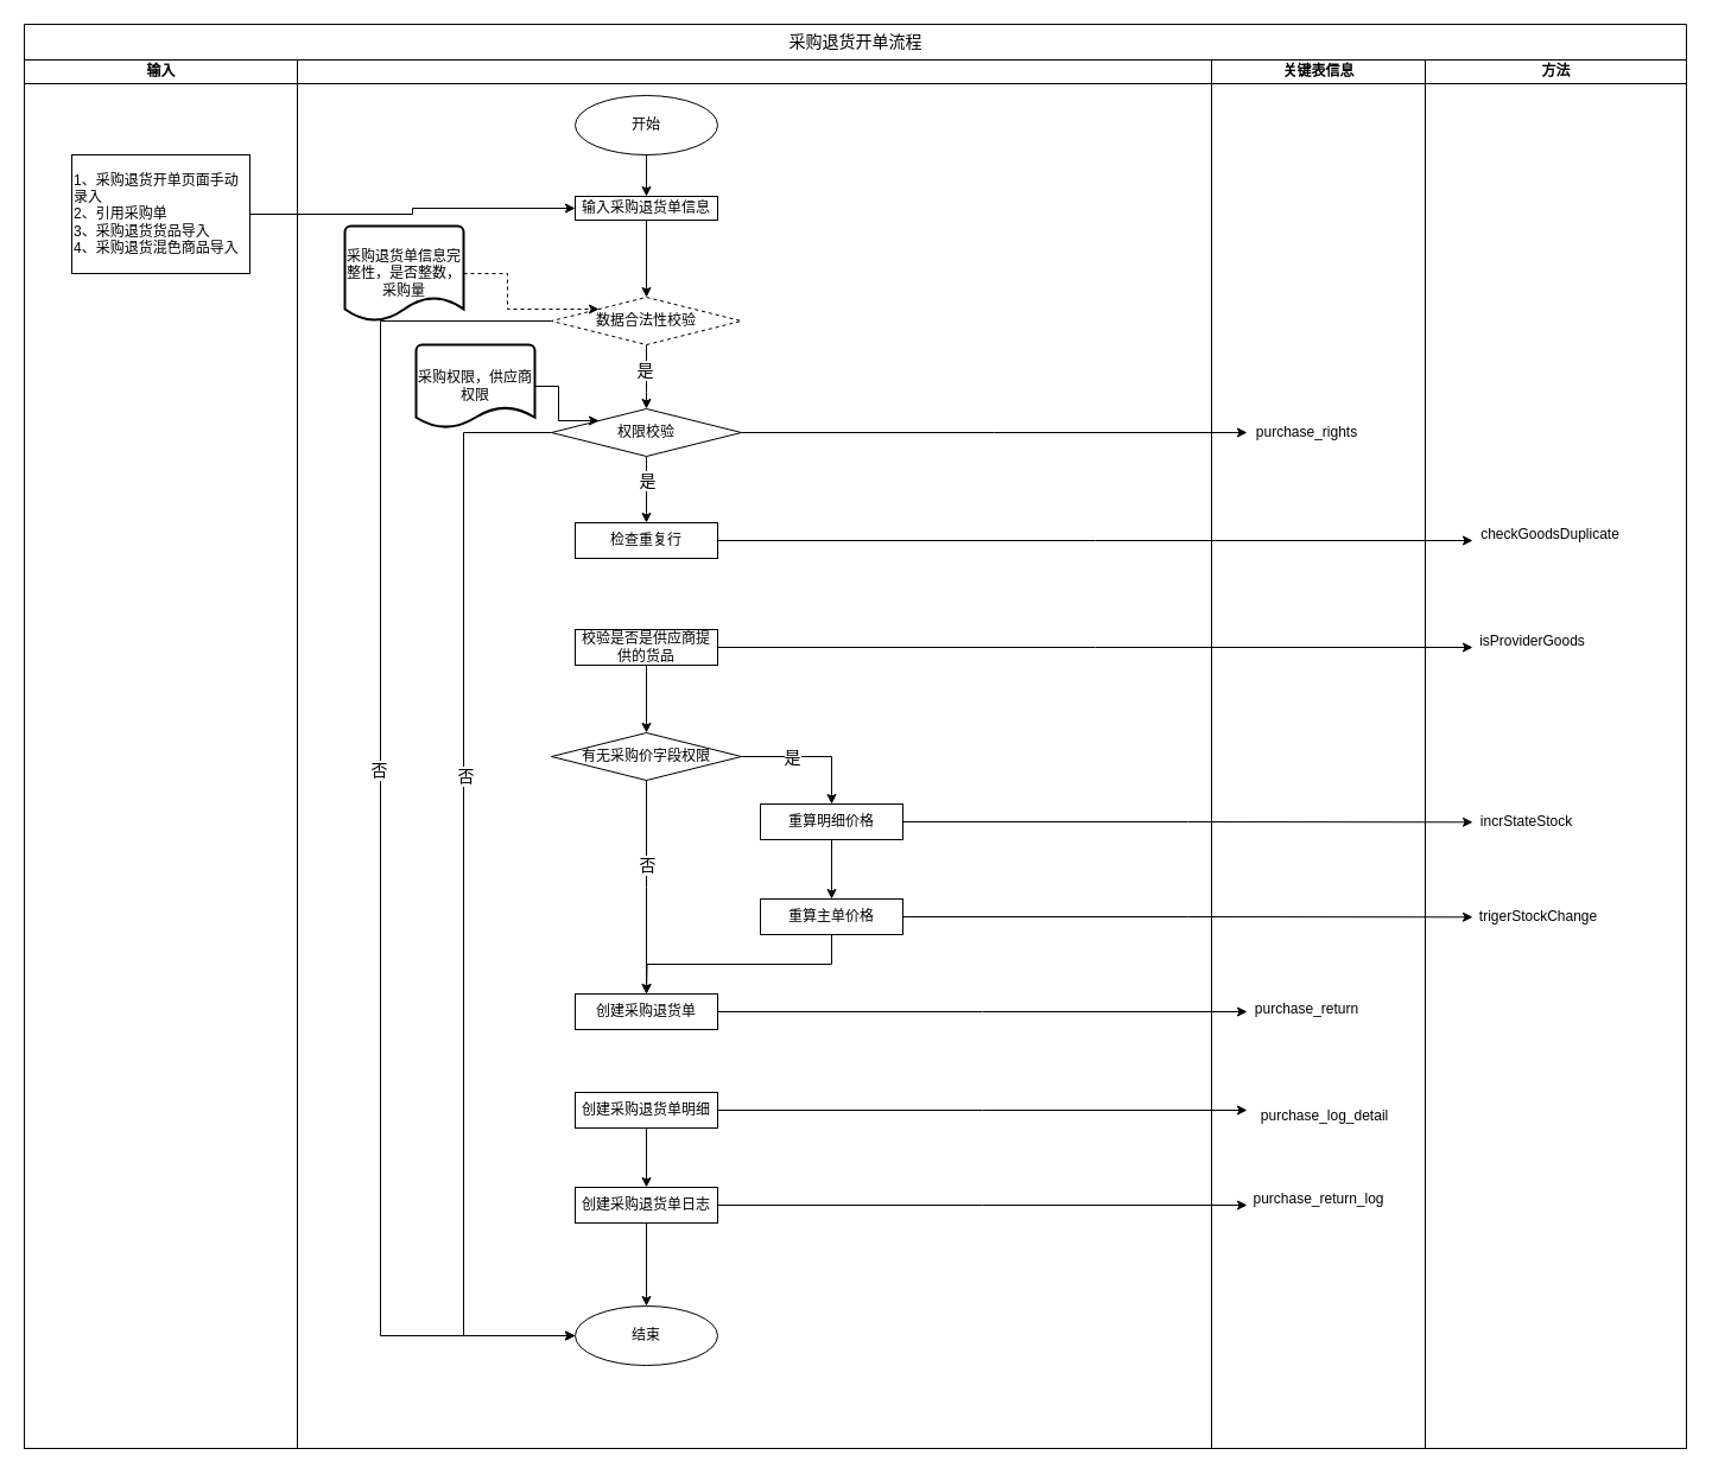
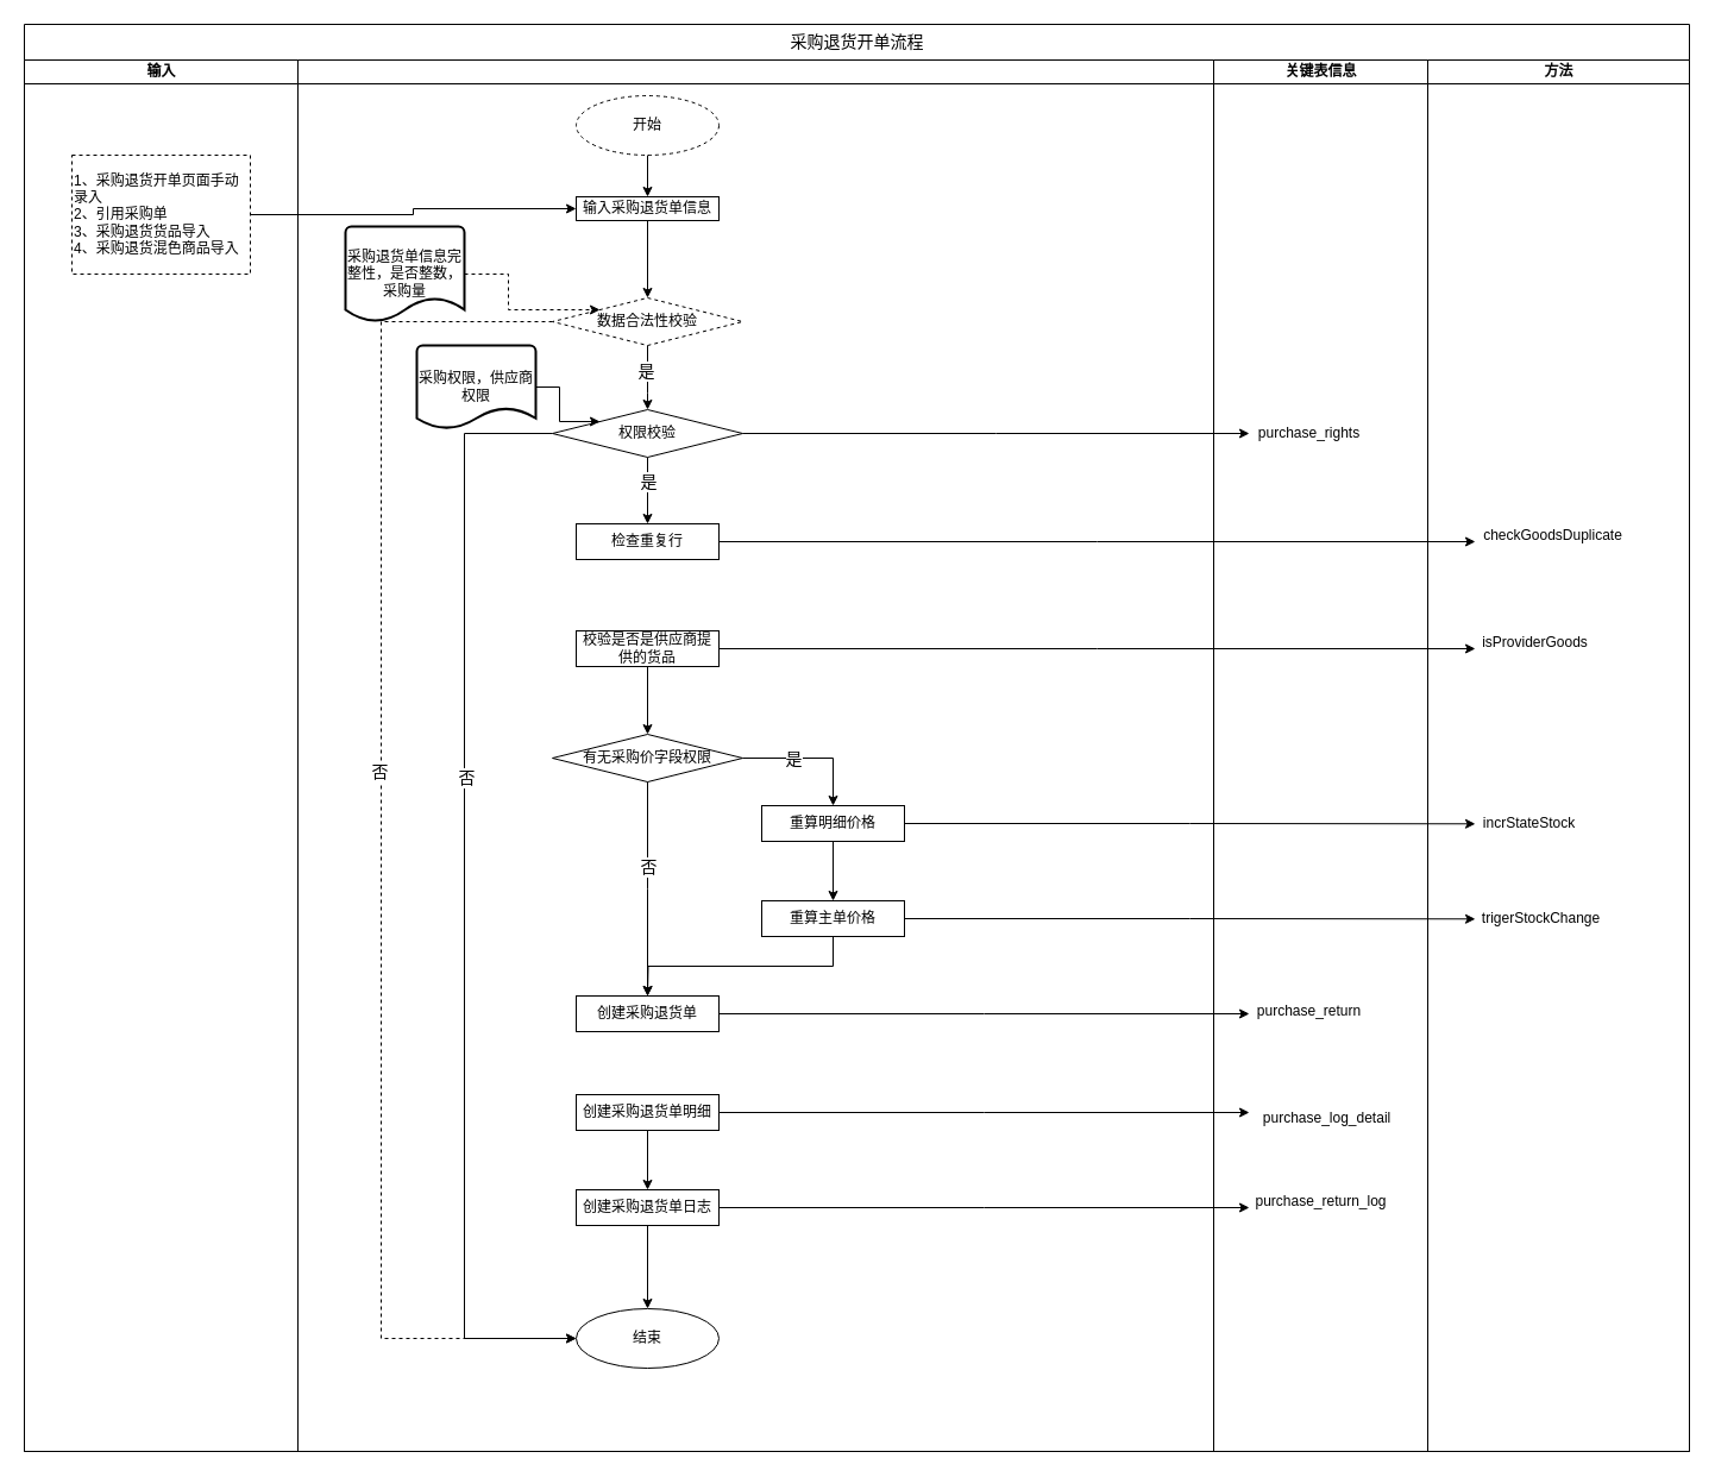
- <mxCell id="6" value="开始" style="ellipse;whiteSpace=wrap;html=1;" parent="5" vertex="1"><mxGeometry x="234" y="30" width="120" height="50" as="geometry" /></mxCell>
+ <mxCell id="6" value="开始" style="ellipse;whiteSpace=wrap;html=1;dashed=1;" parent="5" vertex="1"><mxGeometry x="234" y="30" width="120" height="50" as="geometry" /></mxCell>
- <mxCell id="4" value="1、采购退货开单页面手动录入&lt;br&gt;2、引用采购单&lt;br&gt;3、采购退货货品导入&lt;br&gt;4、采购退货混色商品导入" style="rounded=0;whiteSpace=wrap;html=1;align=left;" parent="3" vertex="1"><mxGeometry x="40" y="80" width="150" height="100" as="geometry" /></mxCell>
+ <mxCell id="4" value="1、采购退货开单页面手动录入&lt;br&gt;2、引用采购单&lt;br&gt;3、采购退货货品导入&lt;br&gt;4、采购退货混色商品导入" style="rounded=0;whiteSpace=wrap;html=1;align=left;dashed=1;" parent="3" vertex="1"><mxGeometry x="40" y="80" width="150" height="100" as="geometry" /></mxCell>
- <mxCell id="24" style="edgeStyle=orthogonalEdgeStyle;rounded=0;orthogonalLoop=1;jettySize=auto;html=1;exitX=0;exitY=0.5;exitDx=0;exitDy=0;entryX=0;entryY=0.5;entryDx=0;entryDy=0;" parent="5" source="26" target="21" edge="1"><mxGeometry relative="1" as="geometry"><Array as="points"><mxPoint x="70" y="220" /><mxPoint x="70" y="1075" /></Array></mxGeometry></mxCell>
+ <mxCell id="24" style="edgeStyle=orthogonalEdgeStyle;rounded=0;orthogonalLoop=1;jettySize=auto;html=1;exitX=0;exitY=0.5;exitDx=0;exitDy=0;entryX=0;entryY=0.5;entryDx=0;entryDy=0;dashed=1;" parent="5" source="26" target="21" edge="1"><mxGeometry relative="1" as="geometry"><Array as="points"><mxPoint x="70" y="220" /><mxPoint x="70" y="1075" /></Array></mxGeometry></mxCell>
